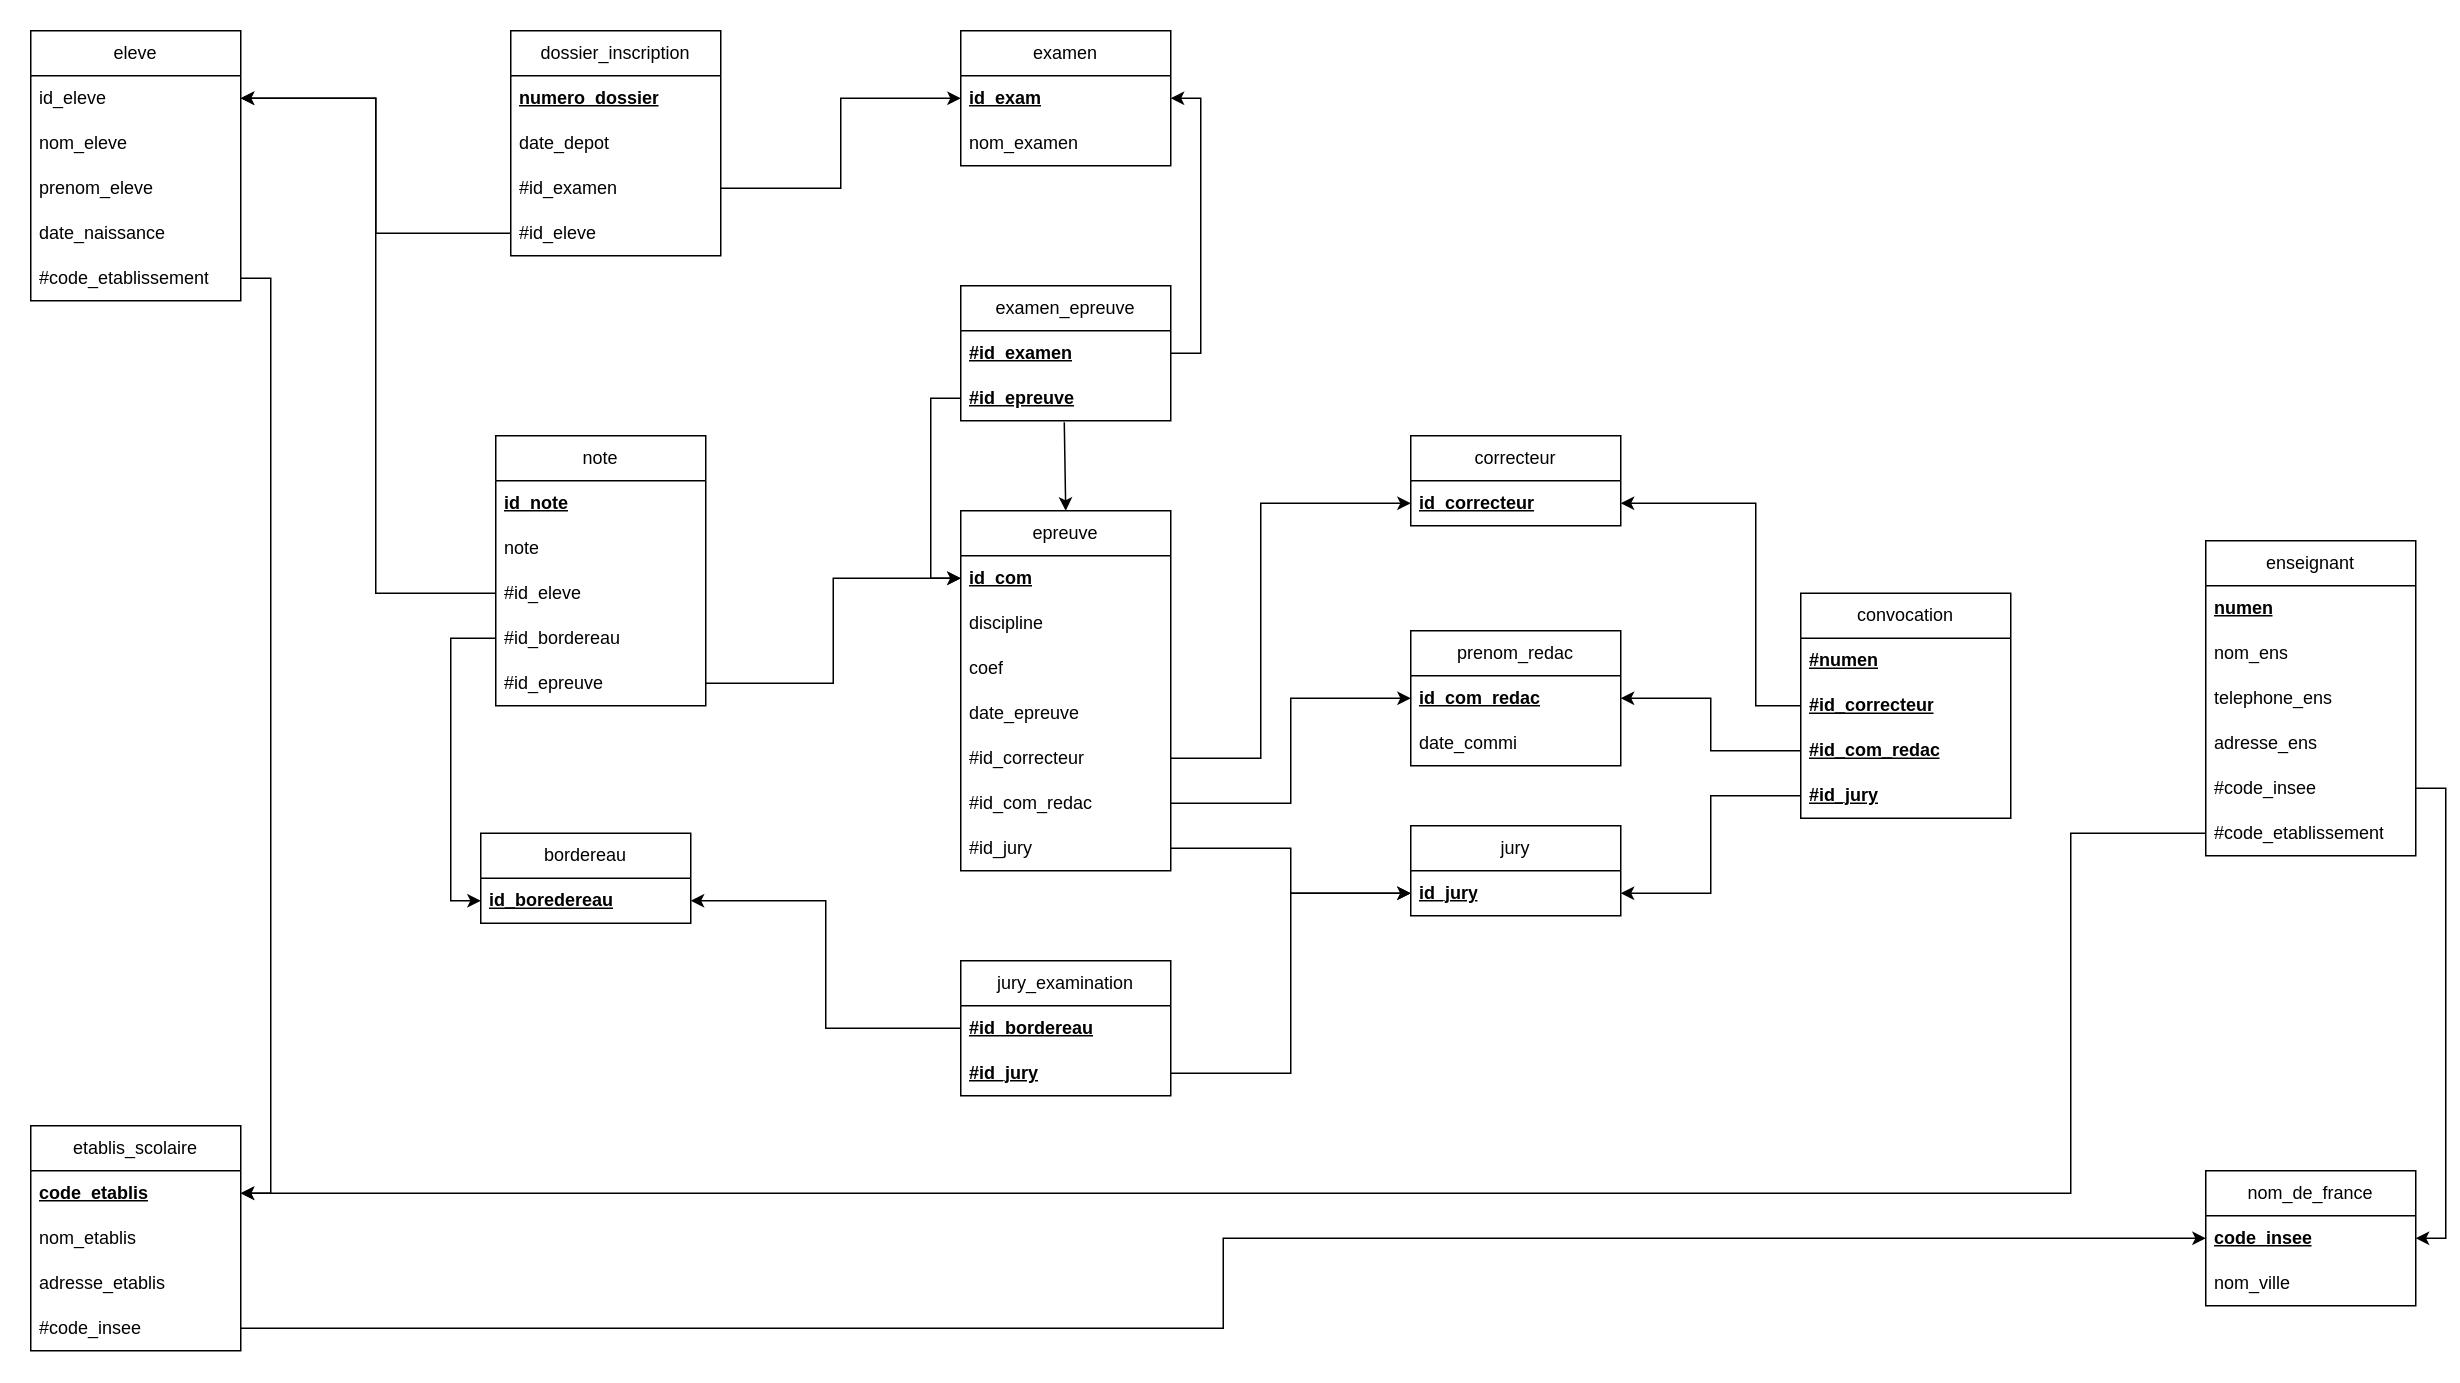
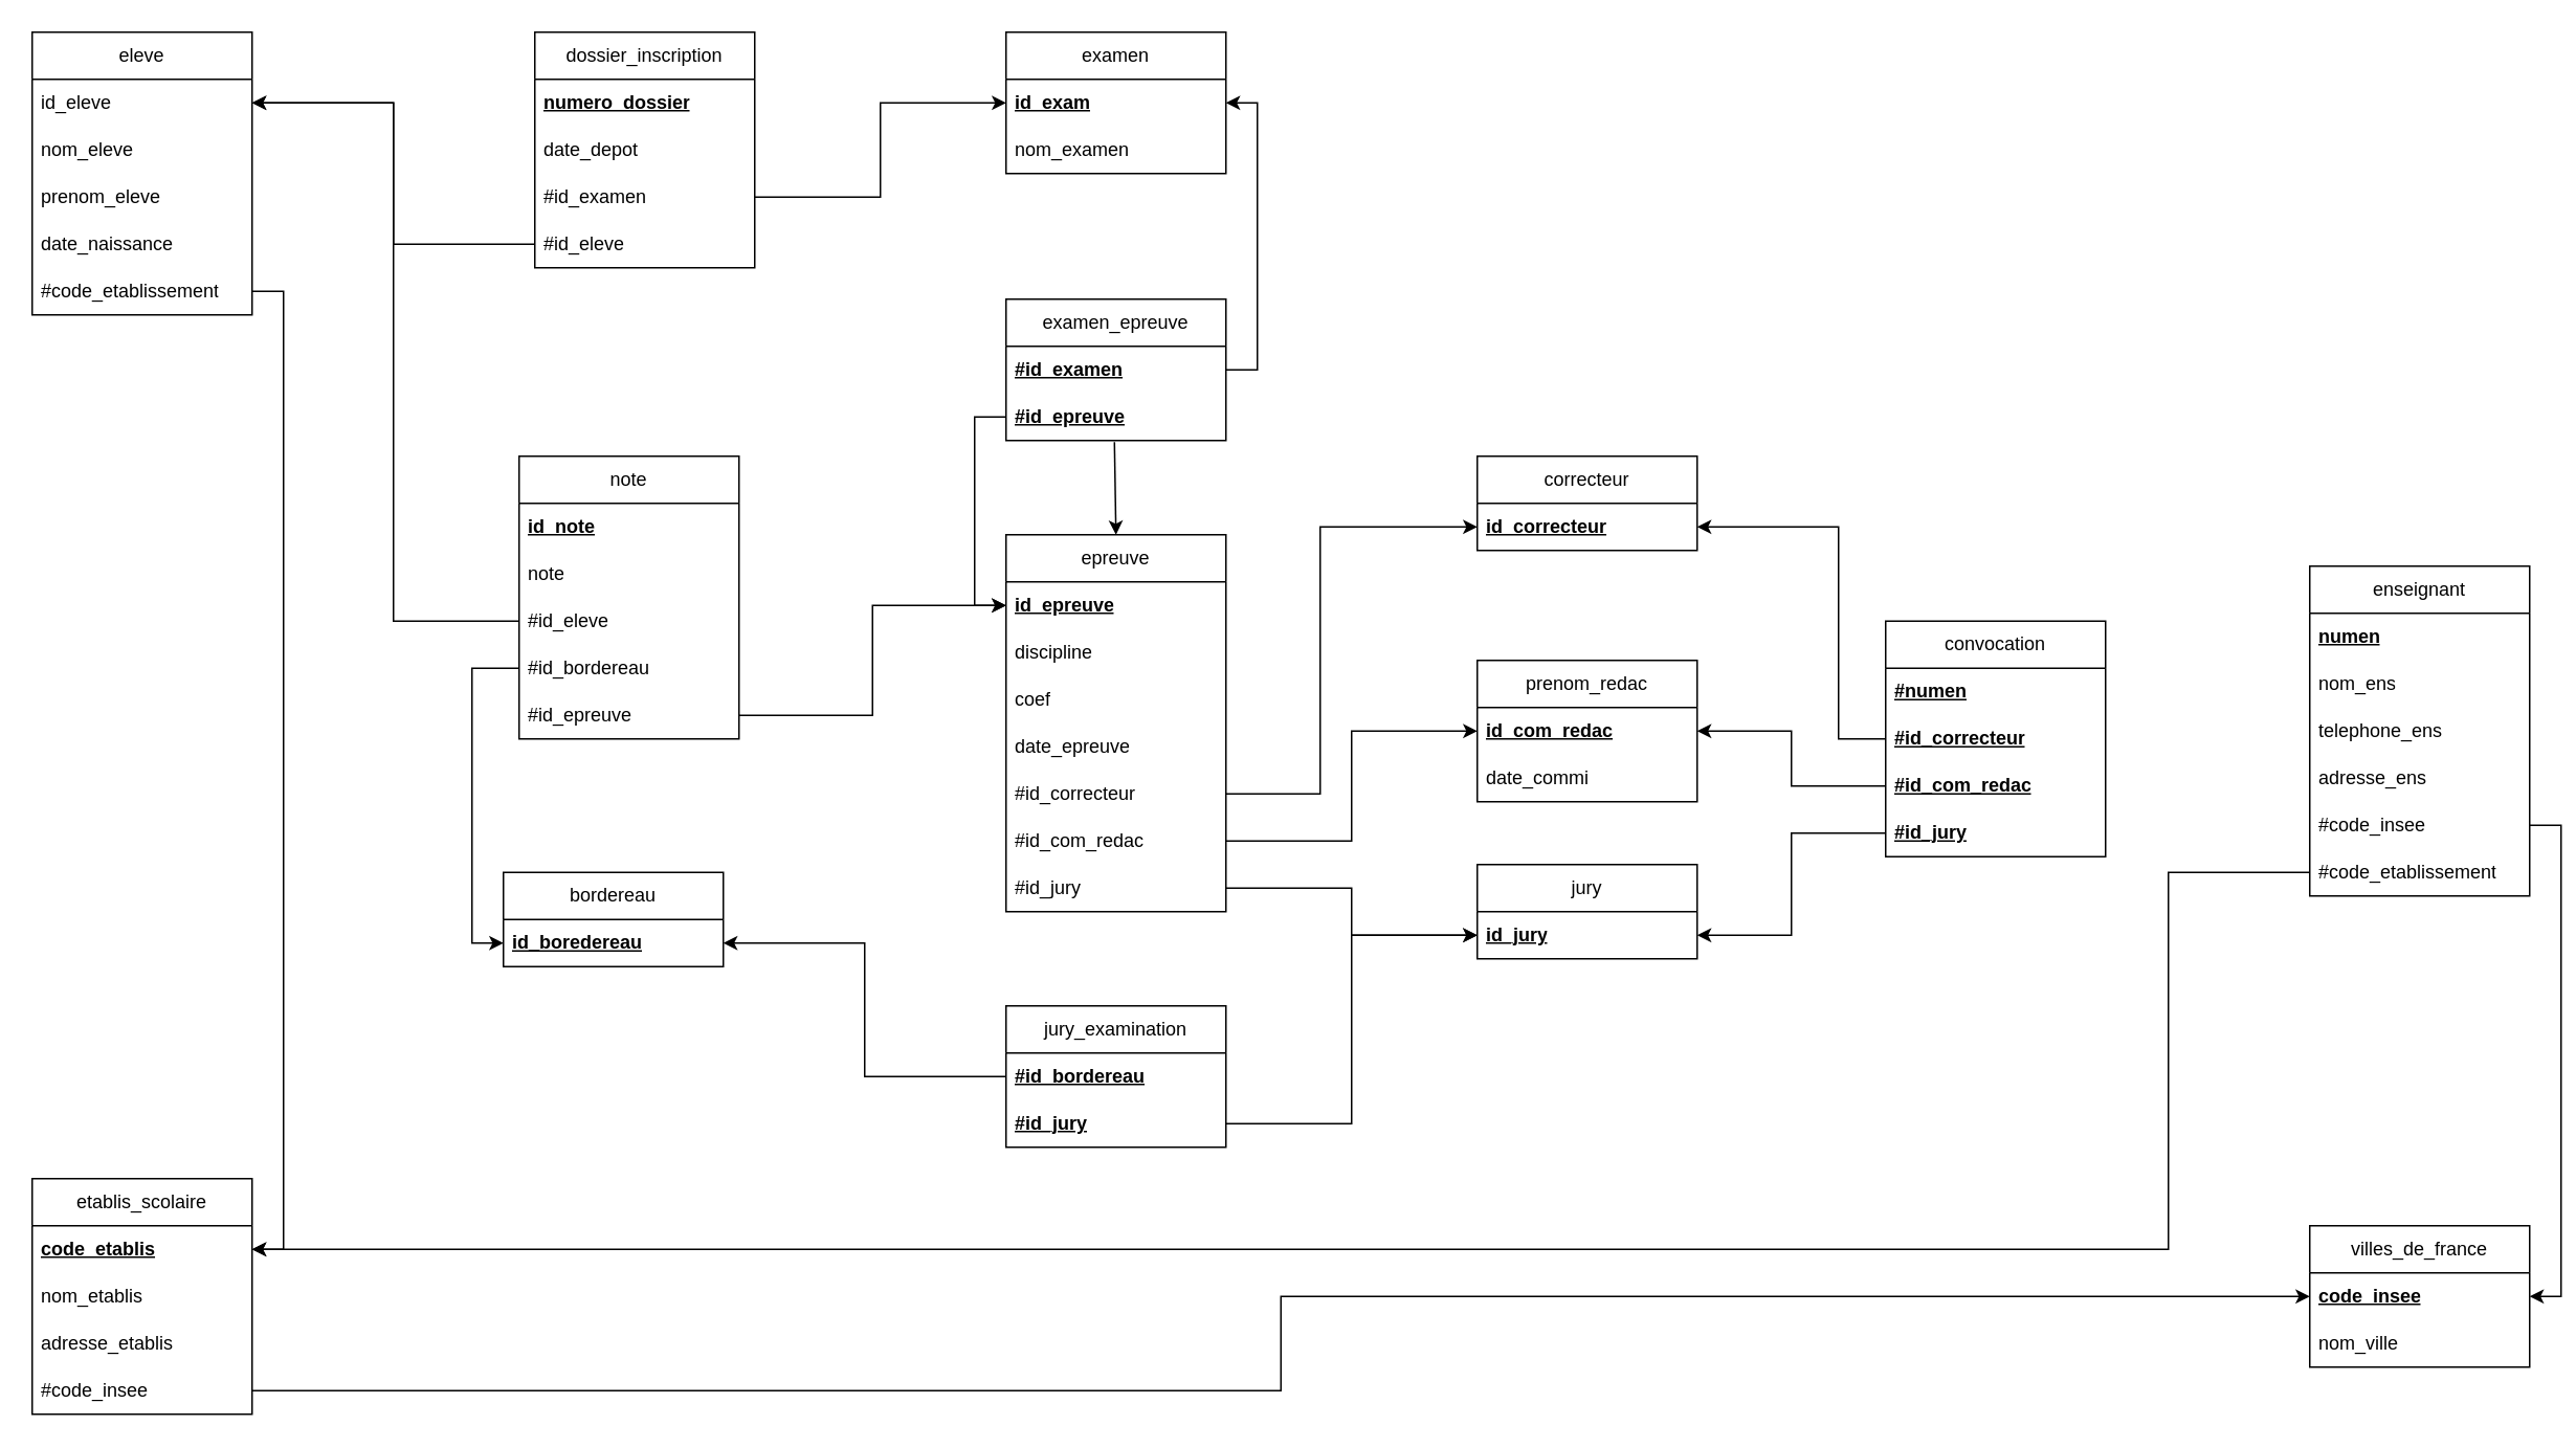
- <mxCell id="28" value="&lt;b&gt;&lt;u&gt;id_com&lt;/u&gt;&lt;/b&gt;" style="text;strokeColor=none;fillColor=none;align=left;verticalAlign=middle;spacingLeft=4;spacingRight=4;overflow=hidden;points=[[0,0.5],[1,0.5]];portConstraint=eastwest;rotatable=0;whiteSpace=wrap;html=1;" vertex="1" parent="27"><mxGeometry y="30" width="140" height="30" as="geometry" /></mxCell>
+ <mxCell id="28" value="&lt;b&gt;&lt;u&gt;id_epreuve&lt;/u&gt;&lt;/b&gt;" style="text;strokeColor=none;fillColor=none;align=left;verticalAlign=middle;spacingLeft=4;spacingRight=4;overflow=hidden;points=[[0,0.5],[1,0.5]];portConstraint=eastwest;rotatable=0;whiteSpace=wrap;html=1;" vertex="1" parent="27"><mxGeometry y="30" width="140" height="30" as="geometry" /></mxCell>
- <mxCell id="7" value="nom_de_france" style="swimlane;fontStyle=0;childLayout=stackLayout;horizontal=1;startSize=30;horizontalStack=0;resizeParent=1;resizeParentMax=0;resizeLast=0;collapsible=1;marginBottom=0;whiteSpace=wrap;html=1;" vertex="1" parent="1"><mxGeometry x="1470" y="780" width="140" height="90" as="geometry" /></mxCell>
+ <mxCell id="7" value="villes_de_france" style="swimlane;fontStyle=0;childLayout=stackLayout;horizontal=1;startSize=30;horizontalStack=0;resizeParent=1;resizeParentMax=0;resizeLast=0;collapsible=1;marginBottom=0;whiteSpace=wrap;html=1;" vertex="1" parent="1"><mxGeometry x="1470" y="780" width="140" height="90" as="geometry" /></mxCell>
